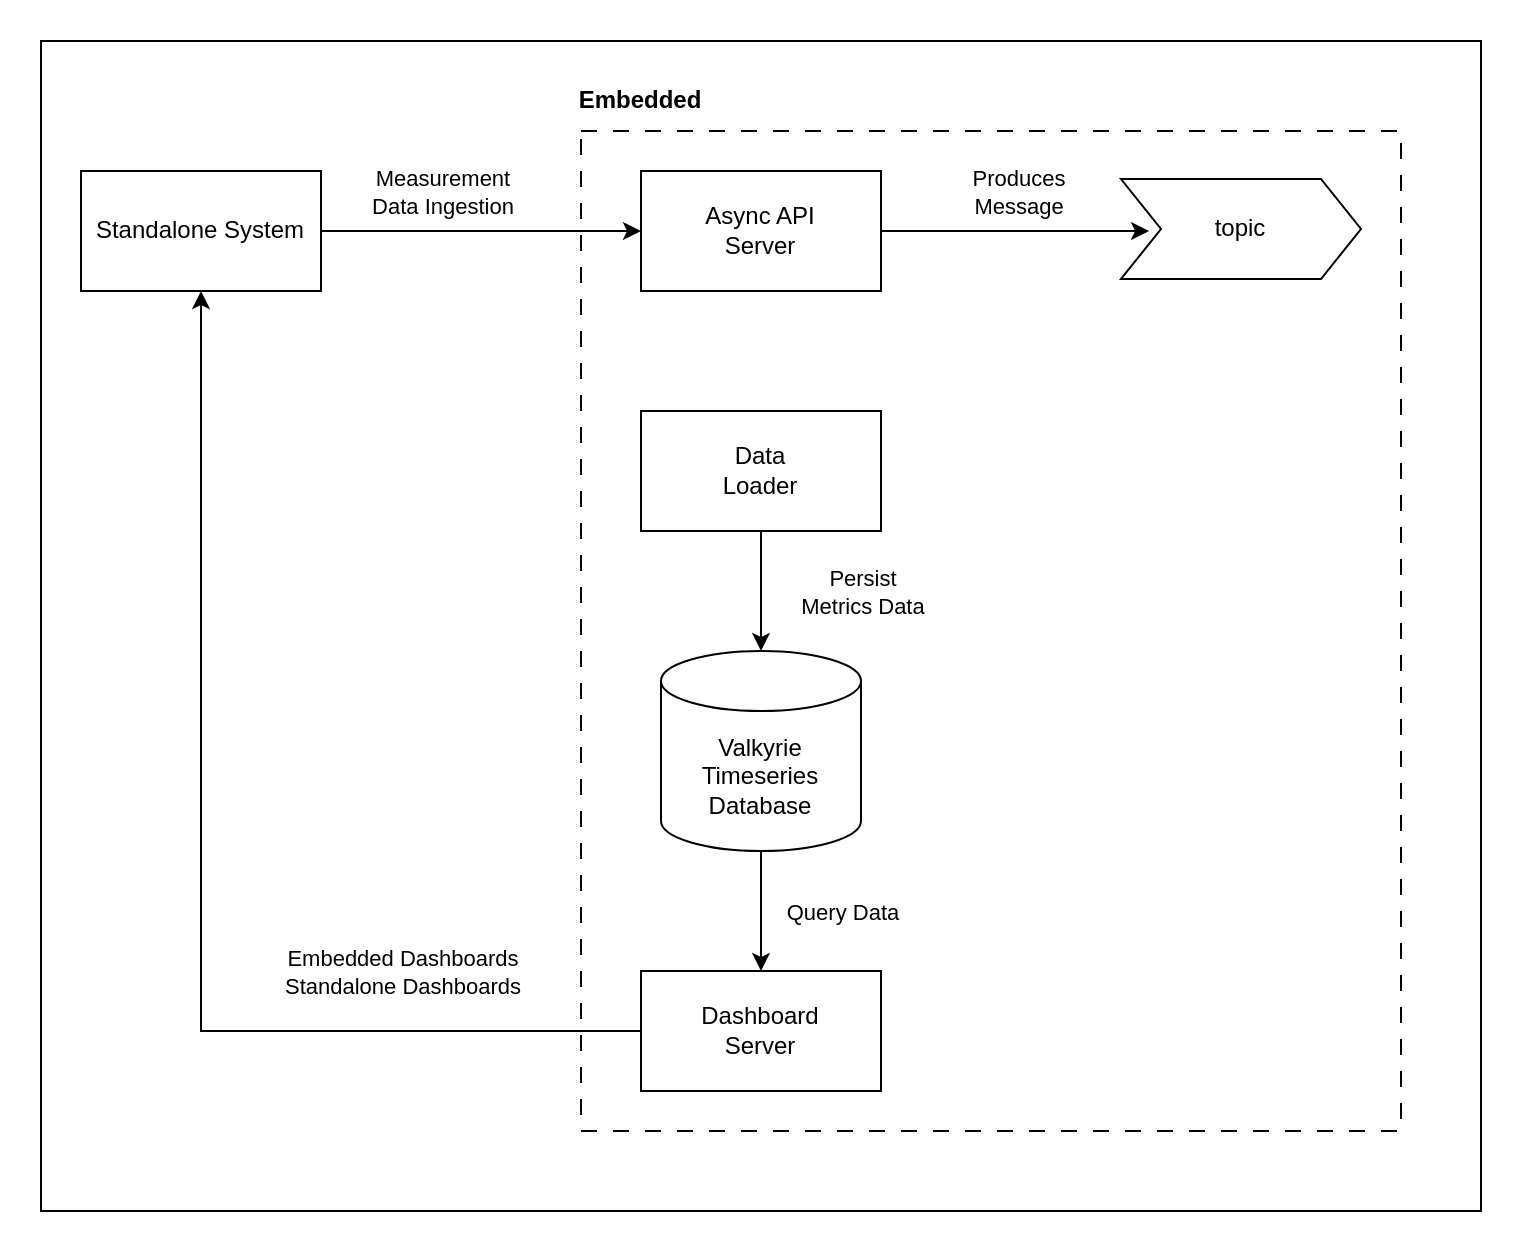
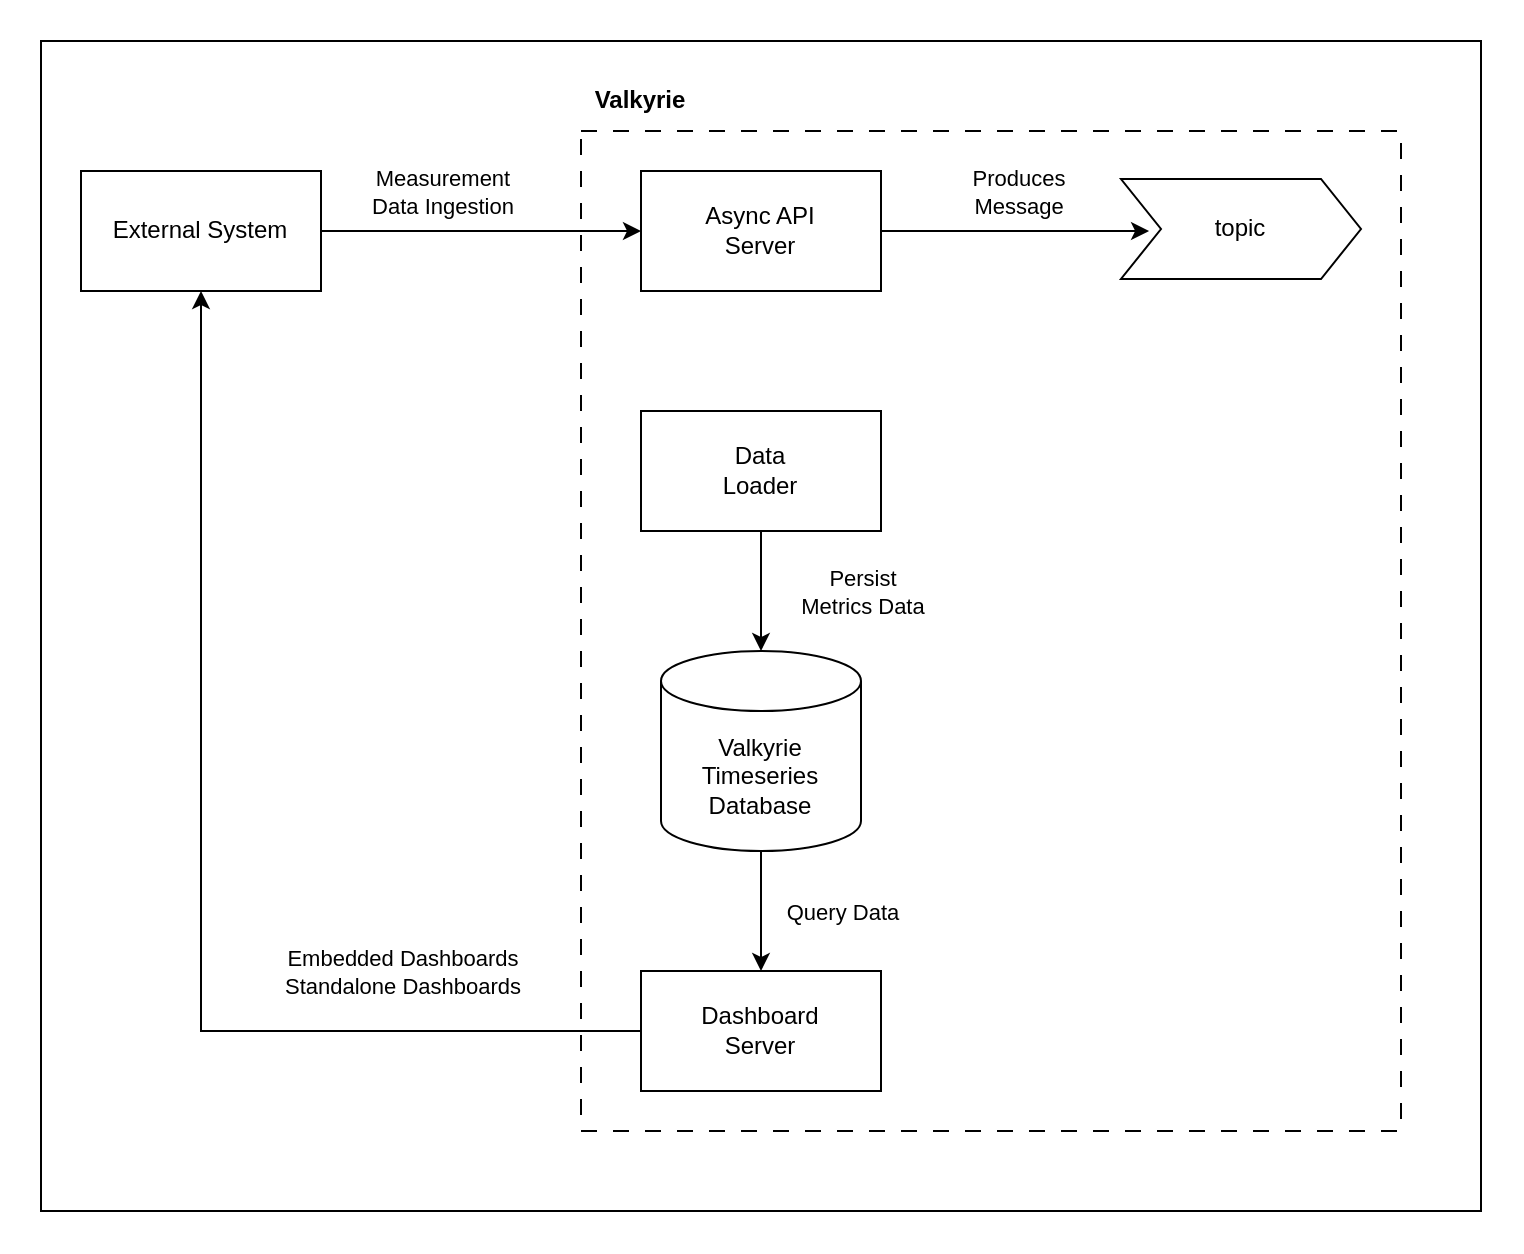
- <mxCell id="20" value="Embedded" style="text;html=1;align=center;verticalAlign=middle;whiteSpace=wrap;rounded=0;fontStyle=1" vertex="1" parent="1"><mxGeometry x="290" y="35" width="60" height="30" as="geometry" /></mxCell>
+ <mxCell id="20" value="Valkyrie" style="text;html=1;align=center;verticalAlign=middle;whiteSpace=wrap;rounded=0;fontStyle=1" vertex="1" parent="1"><mxGeometry x="290" y="35" width="60" height="30" as="geometry" /></mxCell>
- <mxCell id="6" value="Standalone System" style="rounded=0;whiteSpace=wrap;html=1;" vertex="1" parent="1"><mxGeometry x="40" y="85" width="120" height="60" as="geometry" /></mxCell>
+ <mxCell id="6" value="External System" style="rounded=0;whiteSpace=wrap;html=1;" vertex="1" parent="1"><mxGeometry x="40" y="85" width="120" height="60" as="geometry" /></mxCell>
